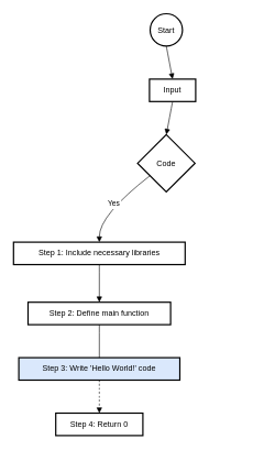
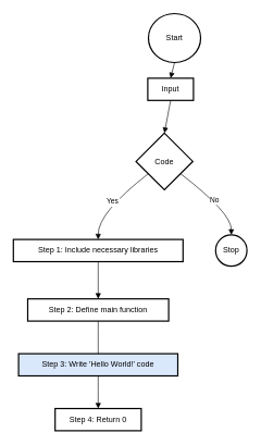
- <mxCell id="2" value="Start" style="ellipse;aspect=fixed;strokeWidth=2;whiteSpace=wrap;" vertex="1" parent="1"><mxGeometry x="227" width="49" height="49" as="geometry" y="20" /></mxCell>
+ <mxCell id="2" value="Start" style="ellipse;aspect=fixed;strokeWidth=2;whiteSpace=wrap;" vertex="1" parent="1"><mxGeometry x="227" y="20" width="80" height="75" as="geometry" /></mxCell>
+ <mxCell id="16" value="No" style="curved=1;startArrow=none;endArrow=block;exitX=1;exitY=0.88;entryX=0.49;entryY=0;" edge="1" parent="1" source="4" target="9"><mxGeometry relative="1" as="geometry"><Array as="points"><mxPoint x="354" y="325" /></Array></mxGeometry></mxCell>
+ <mxCell id="9" value="Stop" style="ellipse;aspect=fixed;strokeWidth=2;whiteSpace=wrap;" vertex="1" parent="1"><mxGeometry x="330" y="359" width="48" height="48" as="geometry" /></mxCell>
- <mxCell id="15" value="" style="curved=1;startArrow=none;endArrow=block;exitX=0.5;exitY=1;entryX=0.5;entryY=0;dashed=1;" edge="1" parent="1" source="7" target="8"><mxGeometry relative="1" as="geometry"><Array as="points" /></mxGeometry></mxCell>
+ <mxCell id="15" value="" style="curved=1;startArrow=none;endArrow=block;exitX=0.5;exitY=1;entryX=0.5;entryY=0;" edge="1" parent="1" source="7" target="8"><mxGeometry relative="1" as="geometry"><Array as="points" /></mxGeometry></mxCell>
